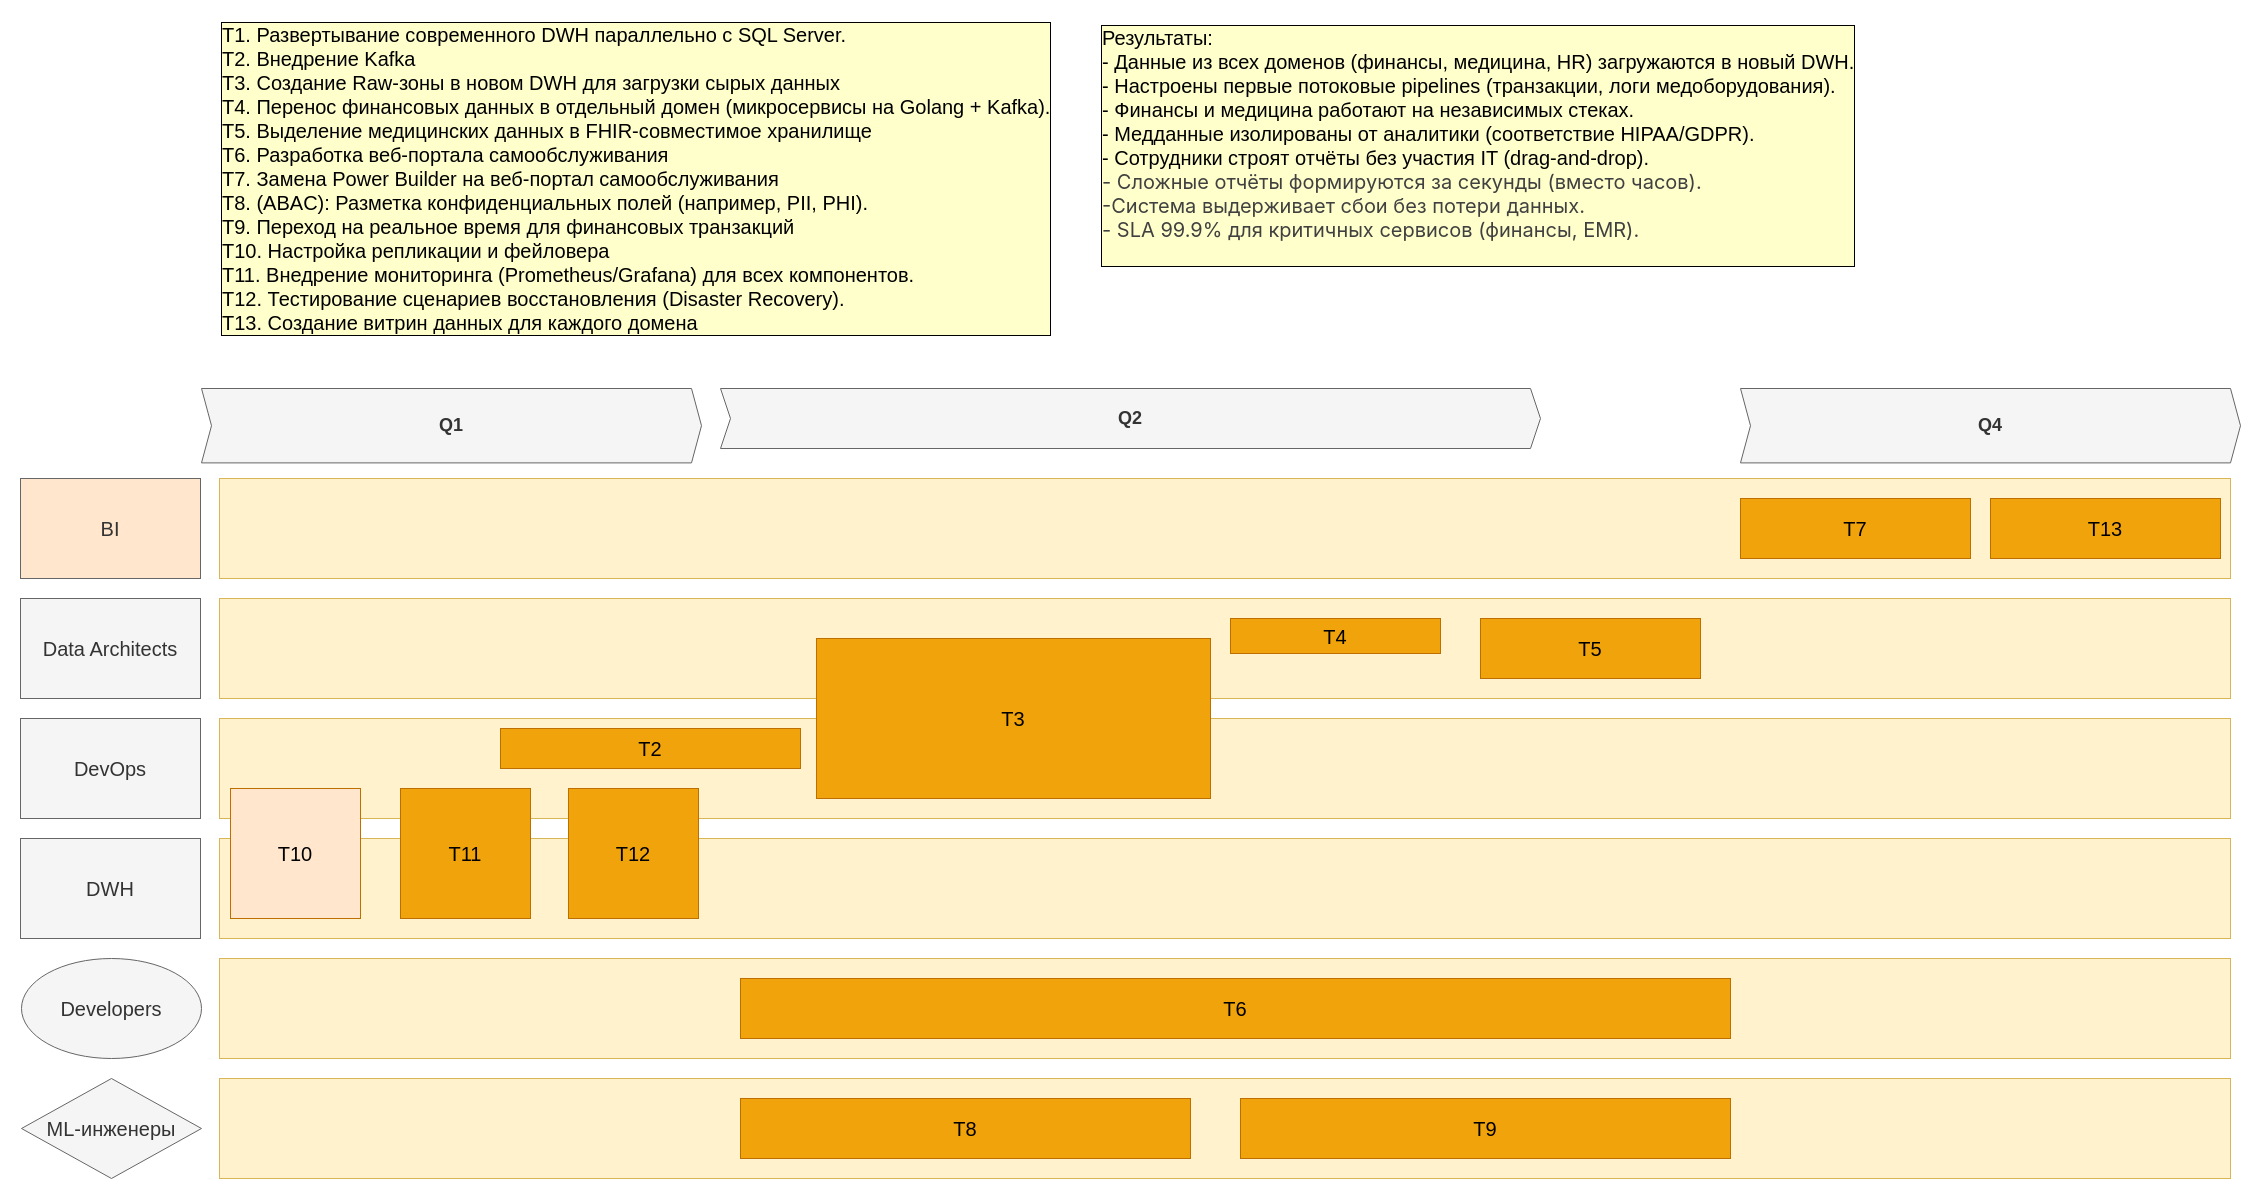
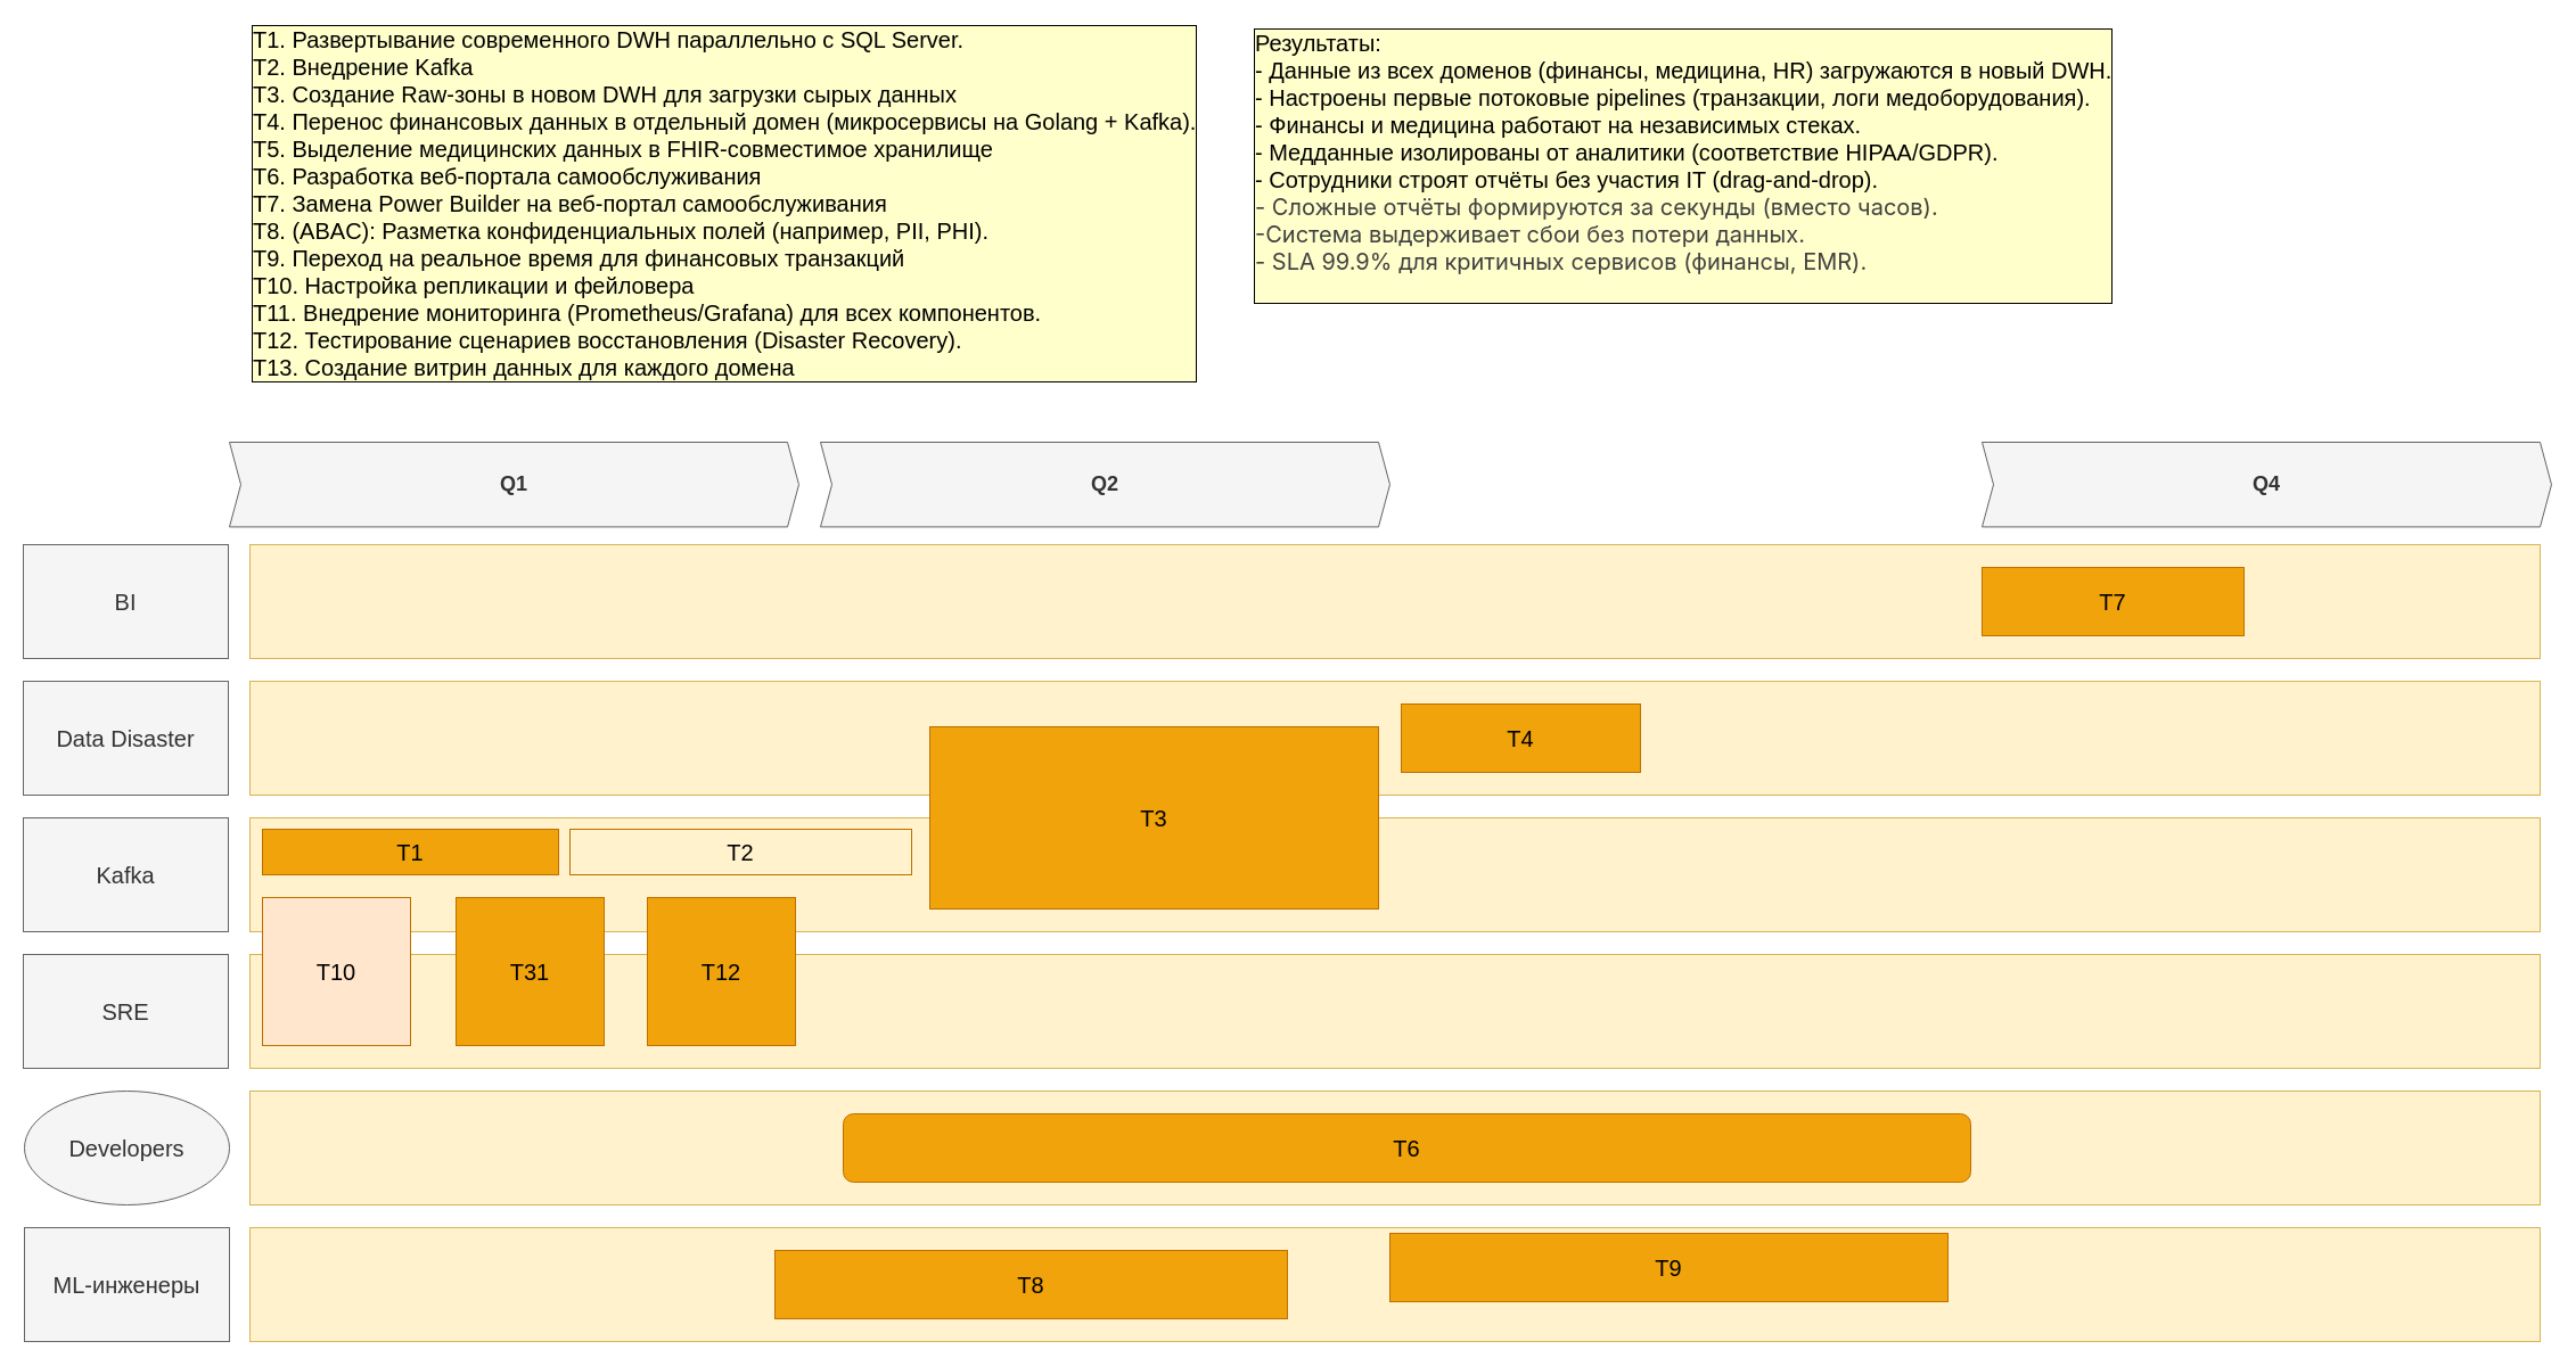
- <mxCell id="3" value="Q2" style="shape=step;perimeter=stepPerimeter;whiteSpace=wrap;html=1;fixedSize=1;size=10;fillColor=#f5f5f5;strokeColor=#666666;fontSize=18;fontStyle=1;align=center;rounded=0;fontColor=#333333;" vertex="1" parent="1"><mxGeometry x="720" y="388" width="820" height="60" as="geometry" /></mxCell>
+ <mxCell id="3" value="Q2" style="shape=step;perimeter=stepPerimeter;whiteSpace=wrap;html=1;fixedSize=1;size=10;fillColor=#f5f5f5;strokeColor=#666666;fontSize=18;fontStyle=1;align=center;rounded=0;fontColor=#333333;" vertex="1" parent="1"><mxGeometry x="720" y="388" width="500" height="74.4" as="geometry" /></mxCell>
- <mxCell id="5" value="BI" style="rounded=0;whiteSpace=wrap;html=1;fillColor=#ffe6cc;fontColor=#333333;strokeColor=#666666;fontSize=20;" vertex="1" parent="1"><mxGeometry x="20" y="478" width="180" height="100" as="geometry" /></mxCell>
+ <mxCell id="5" value="BI" style="rounded=0;whiteSpace=wrap;html=1;fillColor=#f5f5f5;fontColor=#333333;strokeColor=#666666;fontSize=20;" vertex="1" parent="1"><mxGeometry x="20" y="478" width="180" height="100" as="geometry" /></mxCell>
- <mxCell id="20" value="Т13" style="rounded=0;whiteSpace=wrap;html=1;labelBackgroundColor=none;labelBorderColor=none;fontSize=20;fillColor=#f0a30a;strokeColor=#BD7000;fontColor=#000000;" vertex="1" parent="1"><mxGeometry x="1990" y="498" width="230" height="60" as="geometry" /></mxCell>
- <mxCell id="17" value="Т4" style="rounded=0;whiteSpace=wrap;html=1;labelBackgroundColor=none;labelBorderColor=none;fontSize=20;fillColor=#f0a30a;strokeColor=#BD7000;fontColor=#000000;" vertex="1" parent="1"><mxGeometry x="1230" y="618" width="210" height="35" as="geometry" /></mxCell>
+ <mxCell id="17" value="Т4" style="rounded=0;whiteSpace=wrap;html=1;labelBackgroundColor=none;labelBorderColor=none;fontSize=20;fillColor=#f0a30a;strokeColor=#BD7000;fontColor=#000000;" vertex="1" parent="1"><mxGeometry x="1230" y="618" width="210" height="60" as="geometry" /></mxCell>
- <mxCell id="6" value="Data Architects" style="rounded=0;whiteSpace=wrap;html=1;fillColor=#f5f5f5;fontColor=#333333;strokeColor=#666666;fontSize=20;" vertex="1" parent="1"><mxGeometry x="20" y="598" width="180" height="100" as="geometry" /></mxCell>
+ <mxCell id="6" value="Data Disaster" style="rounded=0;whiteSpace=wrap;html=1;fillColor=#f5f5f5;fontColor=#333333;strokeColor=#666666;fontSize=20;" vertex="1" parent="1"><mxGeometry x="20" y="598" width="180" height="100" as="geometry" /></mxCell>
- <mxCell id="18" value="Т5" style="rounded=0;whiteSpace=wrap;html=1;labelBackgroundColor=none;labelBorderColor=none;fontSize=20;fillColor=#f0a30a;strokeColor=#BD7000;fontColor=#000000;" vertex="1" parent="1"><mxGeometry x="1480" y="618" width="220" height="60" as="geometry" /></mxCell>
+ <mxCell id="14" value="Т1" style="rounded=0;whiteSpace=wrap;html=1;labelBackgroundColor=none;labelBorderColor=none;fontSize=20;fillColor=#f0a30a;strokeColor=#BD7000;fontColor=#000000;" vertex="1" parent="1"><mxGeometry x="230" y="728" width="260" height="40" as="geometry" /></mxCell>
- <mxCell id="15" value="Т2" style="rounded=0;whiteSpace=wrap;html=1;labelBackgroundColor=none;labelBorderColor=none;fontSize=20;fillColor=#f0a30a;strokeColor=#BD7000;fontColor=#000000;" vertex="1" parent="1"><mxGeometry x="500" y="728" width="300" height="40" as="geometry" /></mxCell>
+ <mxCell id="15" value="Т2" style="rounded=0;whiteSpace=wrap;html=1;labelBackgroundColor=none;labelBorderColor=none;fontSize=20;fillColor=#fff2cc;strokeColor=#BD7000;fontColor=#000000;" vertex="1" parent="1"><mxGeometry x="500" y="728" width="300" height="40" as="geometry" /></mxCell>
- <mxCell id="7" value="DevOps" style="rounded=0;whiteSpace=wrap;html=1;fillColor=#f5f5f5;fontColor=#333333;strokeColor=#666666;fontSize=20;" vertex="1" parent="1"><mxGeometry x="20" y="718" width="180" height="100" as="geometry" /></mxCell>
+ <mxCell id="7" value="Kafka" style="rounded=0;whiteSpace=wrap;html=1;fillColor=#f5f5f5;fontColor=#333333;strokeColor=#666666;fontSize=20;" vertex="1" parent="1"><mxGeometry x="20" y="718" width="180" height="100" as="geometry" /></mxCell>
- <mxCell id="24" value="Т11" style="rounded=0;whiteSpace=wrap;html=1;labelBackgroundColor=none;labelBorderColor=none;fontSize=20;fillColor=#f0a30a;strokeColor=#BD7000;fontColor=#000000;" vertex="1" parent="1"><mxGeometry x="400" y="788" width="130" height="130" as="geometry" /></mxCell>
+ <mxCell id="24" value="Т31" style="rounded=0;whiteSpace=wrap;html=1;labelBackgroundColor=none;labelBorderColor=none;fontSize=20;fillColor=#f0a30a;strokeColor=#BD7000;fontColor=#000000;" vertex="1" parent="1"><mxGeometry x="400" y="788" width="130" height="130" as="geometry" /></mxCell>
- <mxCell id="8" value="DWH" style="rounded=0;whiteSpace=wrap;html=1;fillColor=#f5f5f5;fontColor=#333333;strokeColor=#666666;fontSize=20;" vertex="1" parent="1"><mxGeometry x="20" y="838" width="180" height="100" as="geometry" /></mxCell>
+ <mxCell id="8" value="SRE" style="rounded=0;whiteSpace=wrap;html=1;fillColor=#f5f5f5;fontColor=#333333;strokeColor=#666666;fontSize=20;" vertex="1" parent="1"><mxGeometry x="20" y="838" width="180" height="100" as="geometry" /></mxCell>
- <mxCell id="30" value="Т6" style="rounded=0;whiteSpace=wrap;html=1;labelBackgroundColor=none;labelBorderColor=none;fontSize=20;fillColor=#f0a30a;strokeColor=#BD7000;fontColor=#000000;" vertex="1" parent="1"><mxGeometry x="740" y="978" width="990" height="60" as="geometry" /></mxCell>
+ <mxCell id="30" value="Т6" style="whiteSpace=wrap;html=1;labelBackgroundColor=none;labelBorderColor=none;fontSize=20;fillColor=#f0a30a;strokeColor=#BD7000;fontColor=#000000;rounded=1;" vertex="1" parent="1"><mxGeometry x="740" y="978" width="990" height="60" as="geometry" /></mxCell>
- <mxCell id="26" value="ML-инженеры" style="rhombus;whiteSpace=wrap;html=1;fillColor=#f5f5f5;fontColor=#333333;strokeColor=#666666;fontSize=20;" vertex="1" parent="1"><mxGeometry x="21" y="1078" width="180" height="100" as="geometry" /></mxCell>
+ <mxCell id="26" value="ML-инженеры" style="rounded=0;whiteSpace=wrap;html=1;fillColor=#f5f5f5;fontColor=#333333;strokeColor=#666666;fontSize=20;" vertex="1" parent="1"><mxGeometry x="21" y="1078" width="180" height="100" as="geometry" /></mxCell>
- <mxCell id="28" value="Т8" style="rounded=0;whiteSpace=wrap;html=1;labelBackgroundColor=none;labelBorderColor=none;fontSize=20;fillColor=#f0a30a;strokeColor=#BD7000;fontColor=#000000;" vertex="1" parent="1"><mxGeometry x="740" y="1098" width="450" height="60" as="geometry" /></mxCell>
+ <mxCell id="28" value="Т8" style="rounded=0;whiteSpace=wrap;html=1;labelBackgroundColor=none;labelBorderColor=none;fontSize=20;fillColor=#f0a30a;strokeColor=#BD7000;fontColor=#000000;" vertex="1" parent="1"><mxGeometry x="680" y="1098" width="450" height="60" as="geometry" /></mxCell>
- <mxCell id="29" value="Т9" style="rounded=0;whiteSpace=wrap;html=1;labelBackgroundColor=none;labelBorderColor=none;fontSize=20;fillColor=#f0a30a;strokeColor=#BD7000;fontColor=#000000;" vertex="1" parent="1"><mxGeometry x="1240" y="1098" width="490" height="60" as="geometry" /></mxCell>
+ <mxCell id="29" value="Т9" style="rounded=0;whiteSpace=wrap;html=1;labelBackgroundColor=none;labelBorderColor=none;fontSize=20;fillColor=#f0a30a;strokeColor=#BD7000;fontColor=#000000;" vertex="1" parent="1"><mxGeometry x="1220" y="1083" width="490" height="60" as="geometry" /></mxCell>
